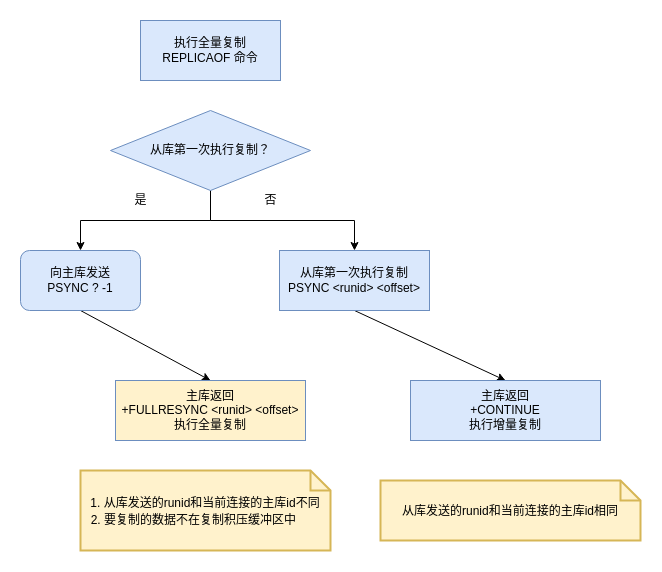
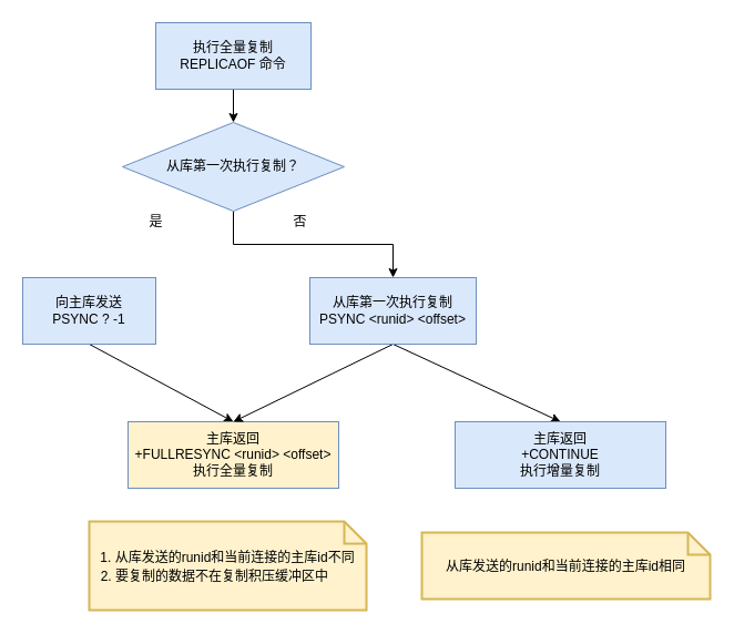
+ <mxCell id="2" value="" style="edgeStyle=orthogonalEdgeStyle;rounded=0;orthogonalLoop=1;jettySize=auto;html=1;" parent="1" source="3" target="6" edge="1"><mxGeometry relative="1" as="geometry" /></mxCell>
- <mxCell id="4" style="edgeStyle=orthogonalEdgeStyle;rounded=0;orthogonalLoop=1;jettySize=auto;html=1;exitX=0.5;exitY=1;exitDx=0;exitDy=0;" parent="1" source="6" target="8" edge="1"><mxGeometry relative="1" as="geometry" /></mxCell>
- <mxCell id="8" value="向主库发送&lt;br&gt;PSYNC ? -1" style="whiteSpace=wrap;html=1;fillColor=#dae8fc;strokeColor=#6c8ebf;rounded=1;" parent="1" vertex="1"><mxGeometry x="20" y="250" width="120" height="60" as="geometry" /></mxCell>
+ <mxCell id="8" value="向主库发送&lt;br&gt;PSYNC ? -1" style="rounded=0;whiteSpace=wrap;html=1;fillColor=#dae8fc;strokeColor=#6c8ebf;" parent="1" vertex="1"><mxGeometry x="20" y="250" width="120" height="60" as="geometry" /></mxCell>
+ <mxCell id="10" style="rounded=0;orthogonalLoop=1;jettySize=auto;html=1;exitX=0.5;exitY=1;exitDx=0;exitDy=0;entryX=0.5;entryY=0;entryDx=0;entryDy=0;" parent="1" source="12" target="9" edge="1"><mxGeometry relative="1" as="geometry" /></mxCell>
